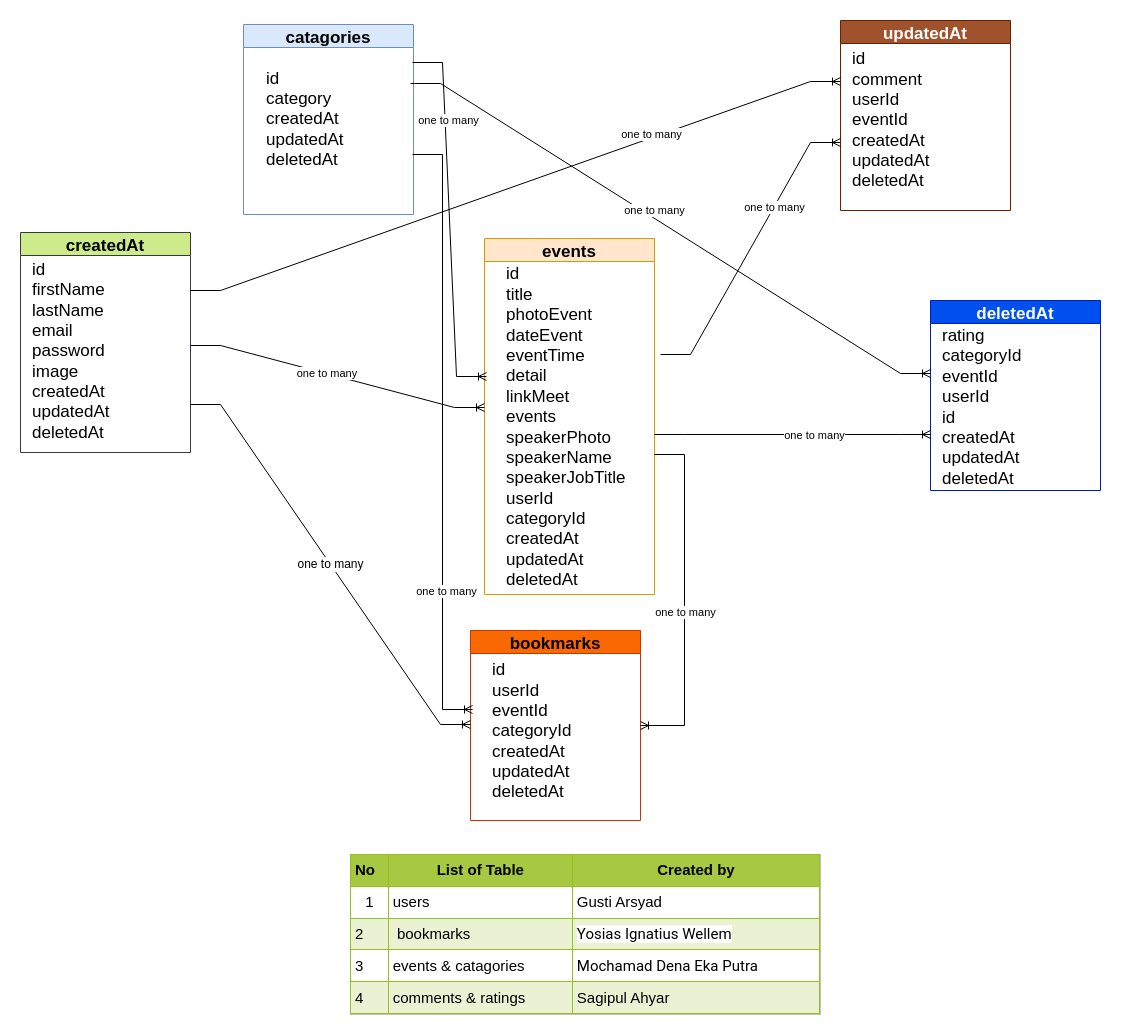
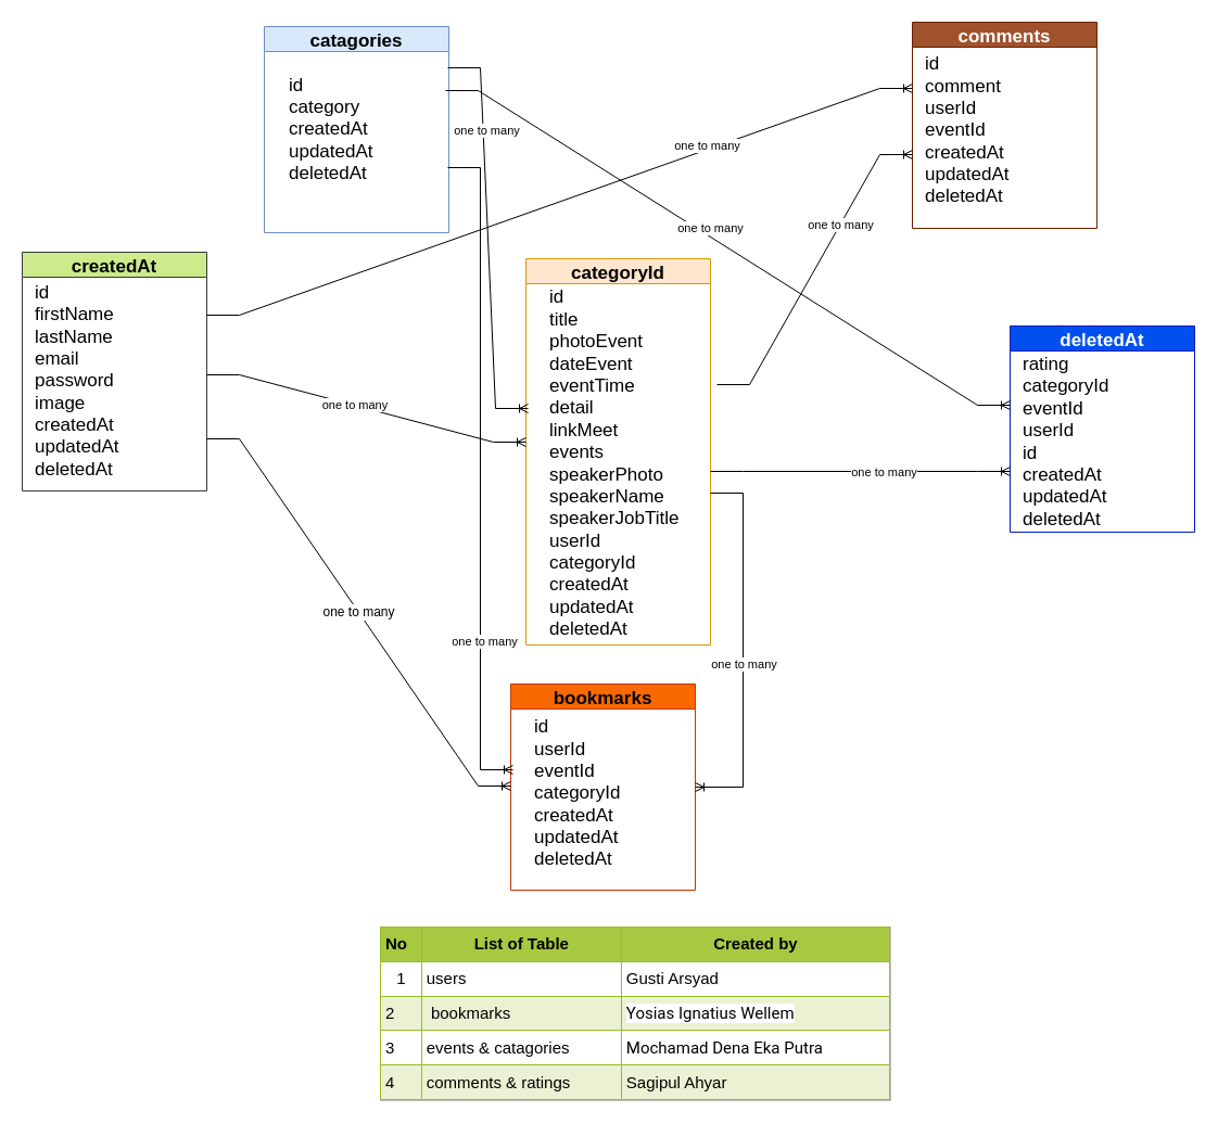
- <mxCell id="12" value="updatedAt" style="swimlane;fontSize=17;fillColor=#a0522d;fontColor=#ffffff;strokeColor=#6D1F00;" parent="1" vertex="1"><mxGeometry x="840" y="20" width="170" height="190" as="geometry" /></mxCell>
+ <mxCell id="12" value="comments" style="swimlane;fontSize=17;fillColor=#a0522d;fontColor=#ffffff;strokeColor=#6D1F00;" parent="1" vertex="1"><mxGeometry x="840" y="20" width="170" height="190" as="geometry" /></mxCell>
- <mxCell id="8" value="events" style="swimlane;fontSize=17;fillColor=#ffe6cc;strokeColor=#d79b00;startSize=23;" parent="1" vertex="1"><mxGeometry x="484" y="238" width="170" height="356" as="geometry" /></mxCell>
+ <mxCell id="8" value="categoryId" style="swimlane;fontSize=17;fillColor=#ffe6cc;strokeColor=#d79b00;startSize=23;" parent="1" vertex="1"><mxGeometry x="484" y="238" width="170" height="356" as="geometry" /></mxCell>
